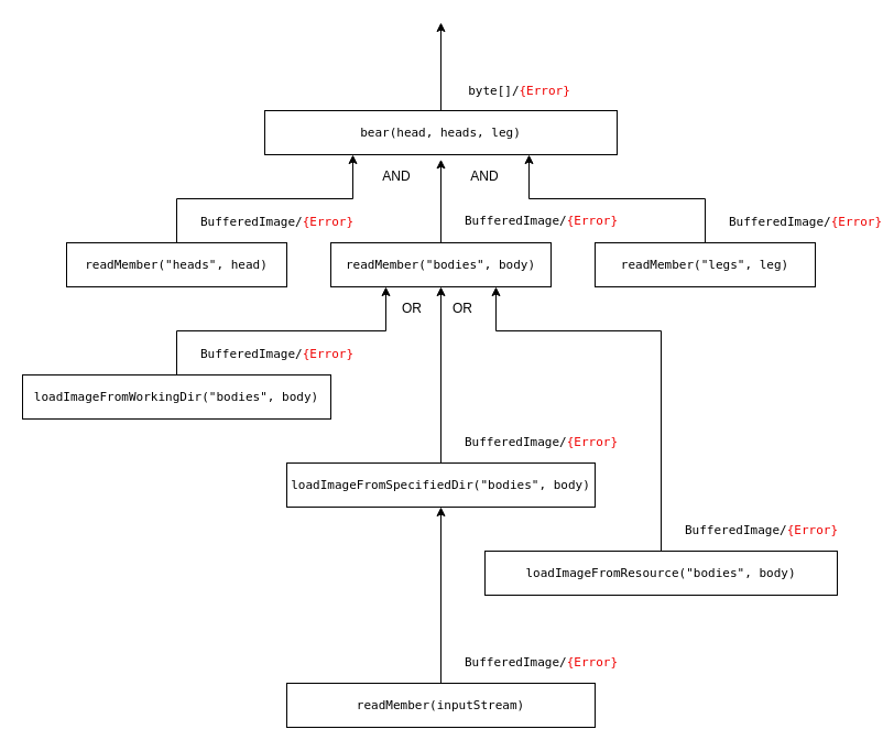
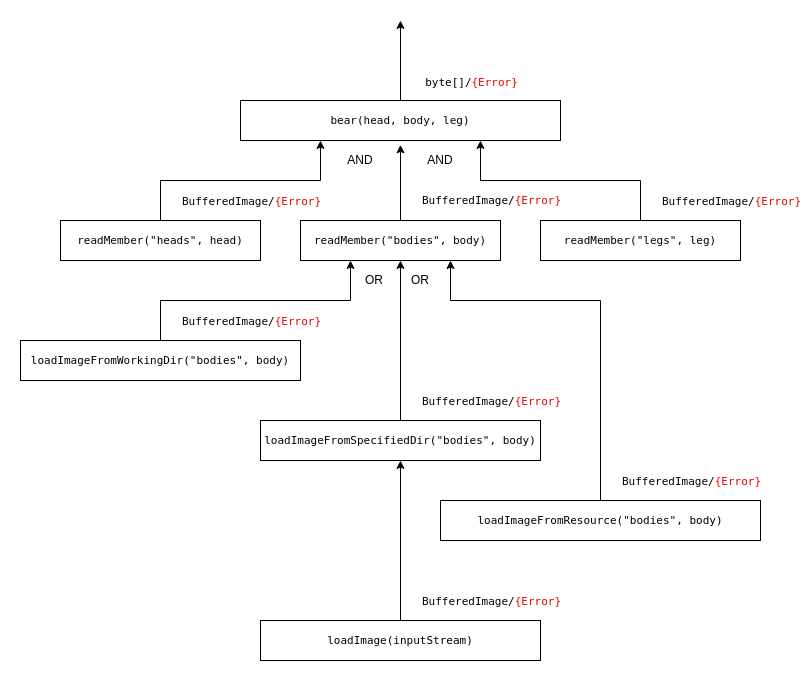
- <mxCell id="2" value="&lt;pre&gt;&lt;font style=&quot;font-size: 11px;&quot;&gt;bear(head, heads, leg)&lt;/font&gt;&lt;/pre&gt;" style="rounded=0;whiteSpace=wrap;html=1;" parent="1" vertex="1"><mxGeometry x="240" y="100" width="320" height="40" as="geometry" /></mxCell>
+ <mxCell id="2" value="&lt;pre&gt;&lt;font style=&quot;font-size: 11px;&quot;&gt;bear(head, body, leg)&lt;/font&gt;&lt;/pre&gt;" style="rounded=0;whiteSpace=wrap;html=1;" parent="1" vertex="1"><mxGeometry x="240" y="100" width="320" height="40" as="geometry" /></mxCell>
- <mxCell id="25" value="&lt;pre&gt;&lt;font style=&quot;font-size: 11px;&quot;&gt;readMember(inputStream)&lt;/font&gt;&lt;/pre&gt;" style="rounded=0;whiteSpace=wrap;html=1;" parent="1" vertex="1"><mxGeometry x="260" y="620" width="280" height="40" as="geometry" /></mxCell>
+ <mxCell id="25" value="&lt;pre&gt;&lt;font style=&quot;font-size: 11px;&quot;&gt;loadImage(inputStream)&lt;/font&gt;&lt;/pre&gt;" style="rounded=0;whiteSpace=wrap;html=1;" parent="1" vertex="1"><mxGeometry x="260" y="620" width="280" height="40" as="geometry" /></mxCell>
